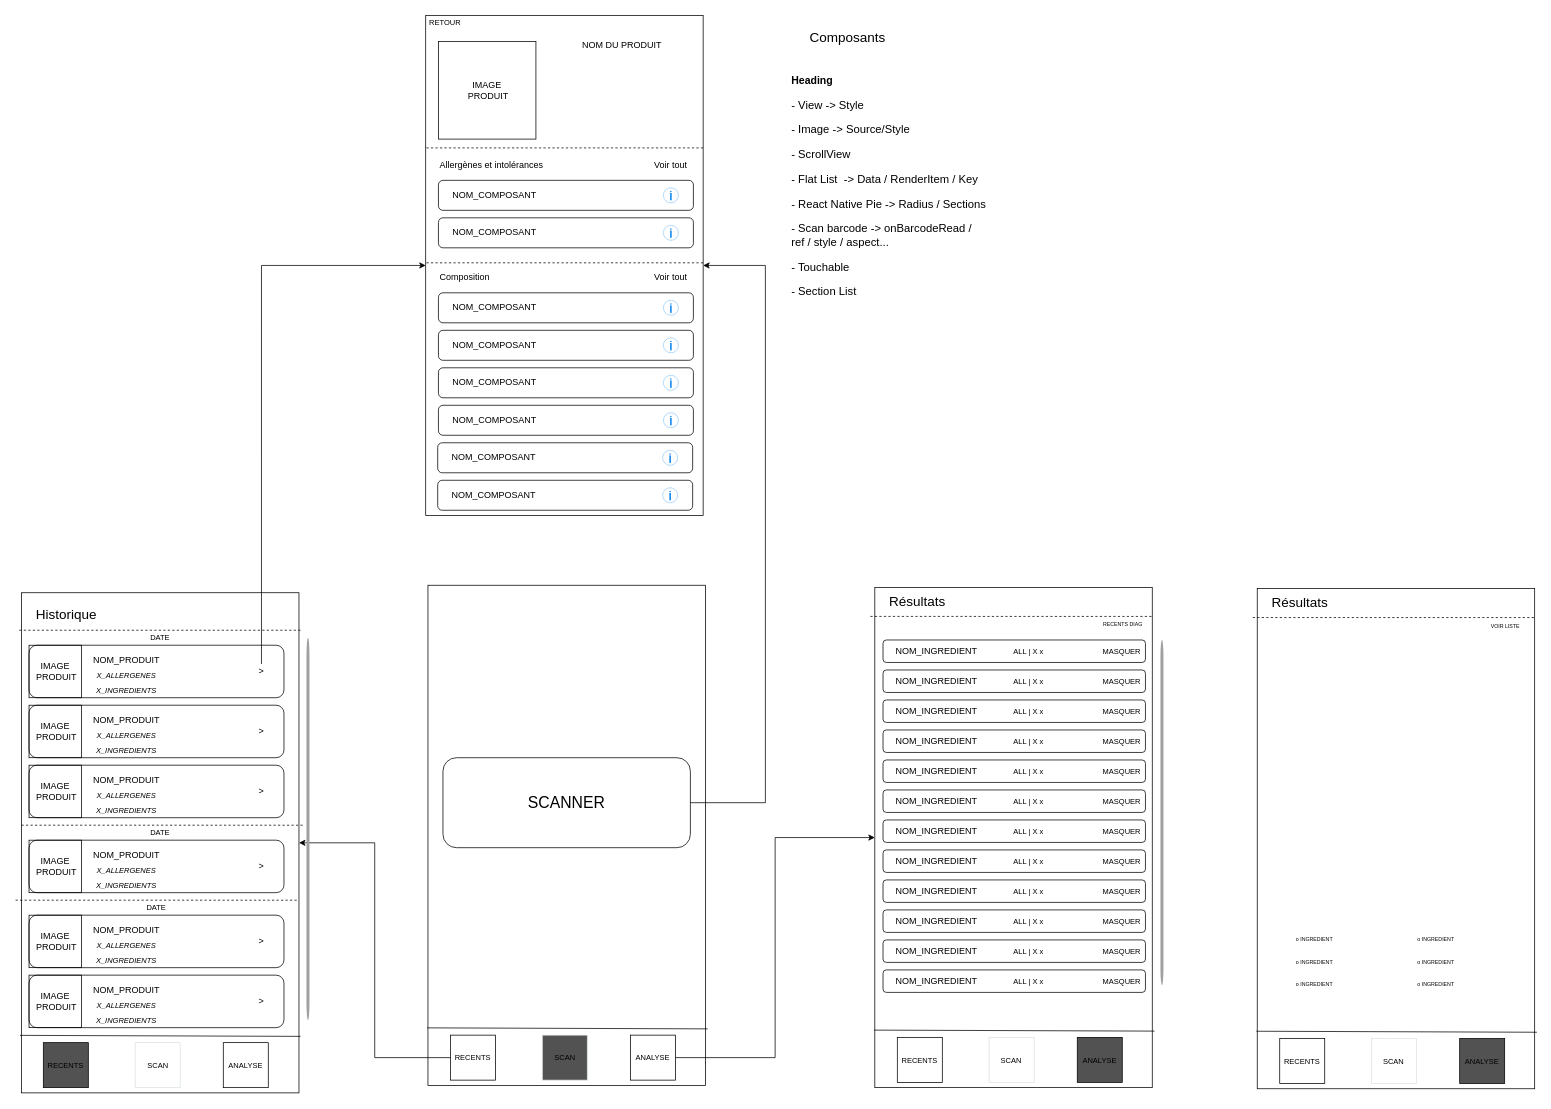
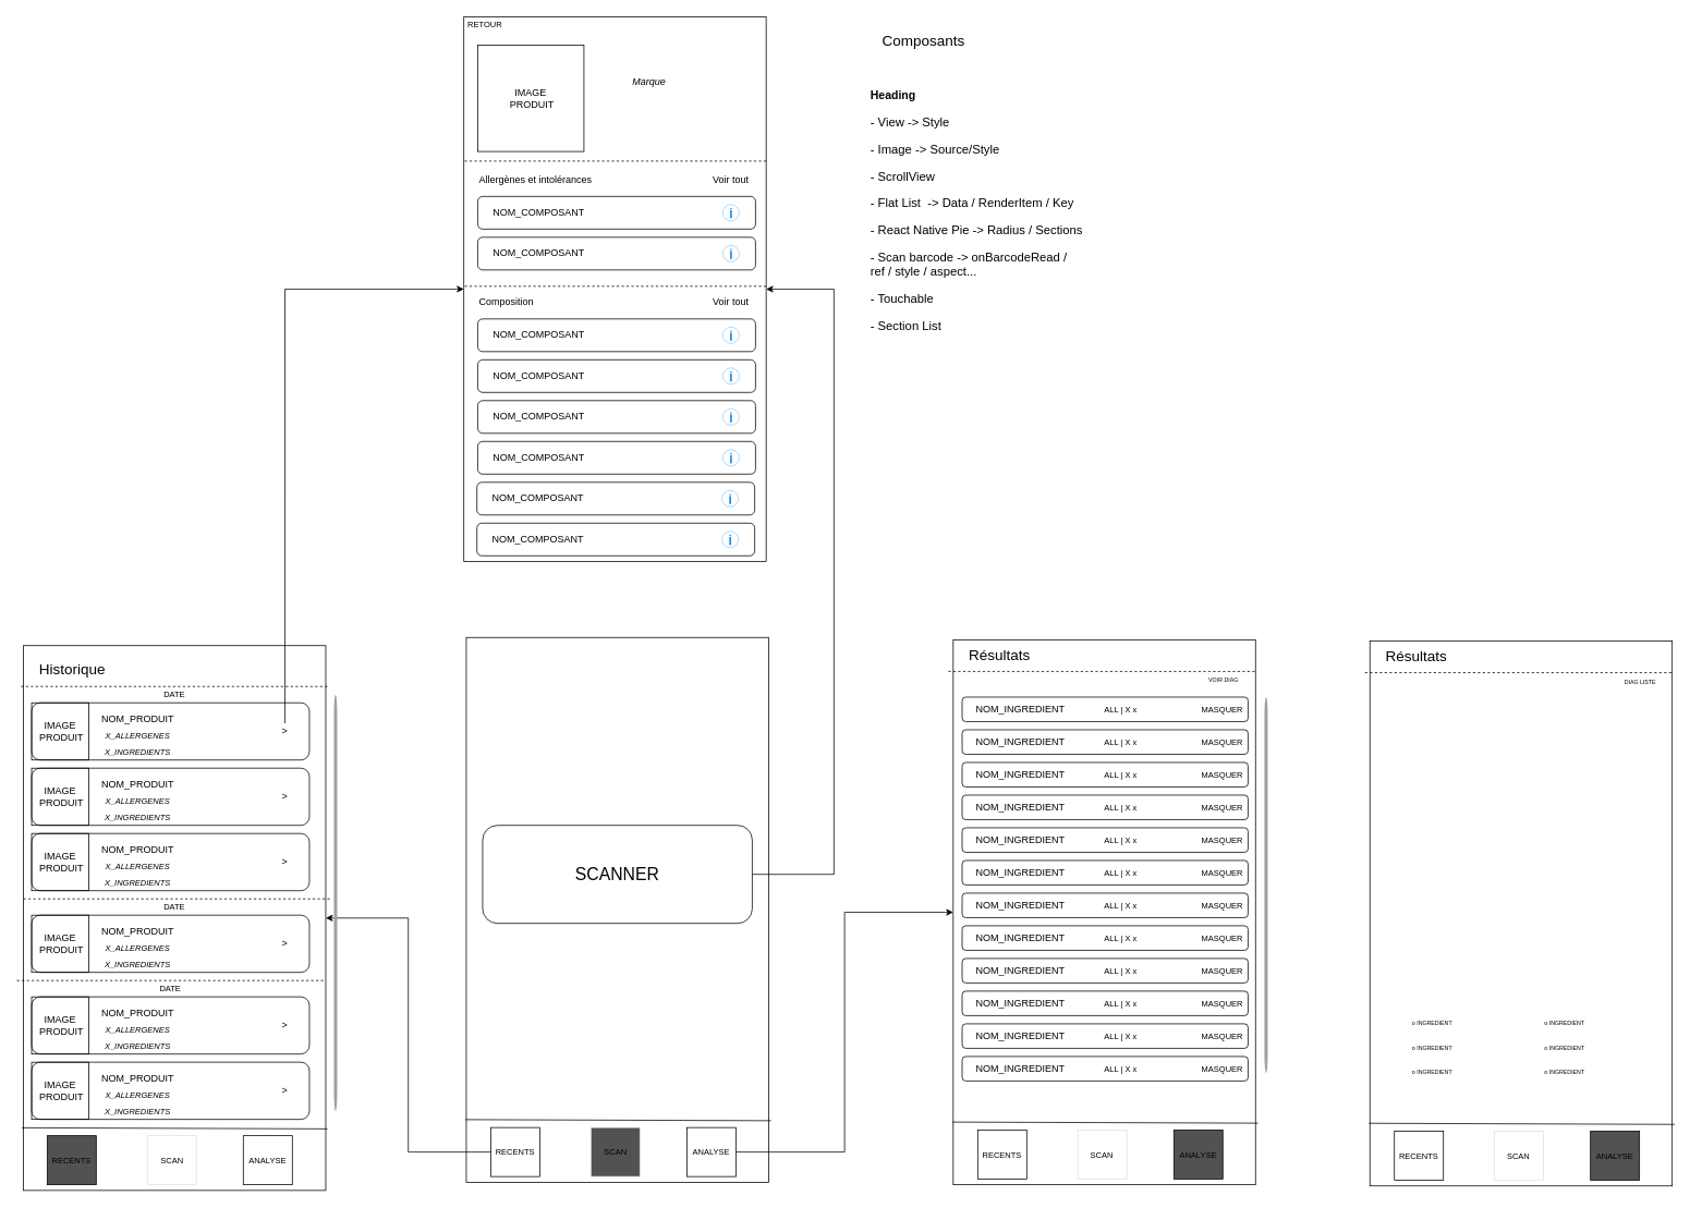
- <mxCell id="5" value="NOM DU PRODUIT" style="text;html=1;strokeColor=none;fillColor=none;align=center;verticalAlign=middle;whiteSpace=wrap;rounded=0;" parent="1" vertex="1"><mxGeometry x="754" y="50" width="150" height="20" as="geometry" /></mxCell>
+ <mxCell id="6" value="&lt;i&gt;Marque&lt;/i&gt;" style="text;html=1;strokeColor=none;fillColor=none;align=center;verticalAlign=middle;whiteSpace=wrap;rounded=0;" parent="1" vertex="1"><mxGeometry x="774" y="90" width="40" height="20" as="geometry" /></mxCell>
- <mxCell id="216" value="&lt;h1&gt;Heading&lt;/h1&gt;&lt;p style=&quot;font-size: 15px&quot;&gt;- View -&amp;gt; Style&amp;nbsp;&lt;/p&gt;&lt;p style=&quot;font-size: 15px&quot;&gt;- Image -&amp;gt; Source/Style&lt;/p&gt;&lt;p style=&quot;font-size: 15px&quot;&gt;- ScrollView&lt;span&gt;&amp;nbsp;&lt;/span&gt;&lt;/p&gt;&lt;p style=&quot;font-size: 15px&quot;&gt;- Flat List&amp;nbsp; -&amp;gt; Data / RenderItem / Key&lt;/p&gt;&lt;p style=&quot;font-size: 15px&quot;&gt;- React Native Pie -&amp;gt; Radius / Sections&lt;/p&gt;&lt;p style=&quot;font-size: 15px&quot;&gt;- Scan barcode -&amp;gt; onBarcodeRead / ref / style / aspect...&lt;/p&gt;&lt;p style=&quot;font-size: 15px&quot;&gt;- Touchable&lt;/p&gt;&lt;p style=&quot;font-size: 15px&quot;&gt;- Section List&lt;/p&gt;" style="text;html=1;strokeColor=none;fillColor=none;spacing=5;spacingTop=-20;whiteSpace=wrap;overflow=hidden;rounded=0;fontSize=7;align=left;" vertex="1" parent="1"><mxGeometry x="1050" y="100" width="270" height="320" as="geometry" /></mxCell>
+ <mxCell id="216" value="&lt;h1&gt;Heading&lt;/h1&gt;&lt;p style=&quot;font-size: 15px&quot;&gt;- View -&amp;gt; Style&amp;nbsp;&lt;/p&gt;&lt;p style=&quot;font-size: 15px&quot;&gt;- Image -&amp;gt; Source/Style&lt;/p&gt;&lt;p style=&quot;font-size: 15px&quot;&gt;- ScrollView&lt;span&gt;&amp;nbsp;&lt;/span&gt;&lt;/p&gt;&lt;p style=&quot;font-size: 15px&quot;&gt;- Flat List&amp;nbsp; -&amp;gt; Data / RenderItem / Key&lt;/p&gt;&lt;p style=&quot;font-size: 15px&quot;&gt;- React Native Pie -&amp;gt; Radius / Sections&lt;/p&gt;&lt;p style=&quot;font-size: 15px&quot;&gt;- Scan barcode -&amp;gt; onBarcodeRead / ref / style / aspect...&lt;/p&gt;&lt;p style=&quot;font-size: 15px&quot;&gt;- Touchable&lt;/p&gt;&lt;p style=&quot;font-size: 15px&quot;&gt;- Section List&lt;/p&gt;" style="text;html=1;strokeColor=none;fillColor=none;spacing=5;spacingTop=-20;whiteSpace=wrap;overflow=hidden;rounded=0;fontSize=7;align=left;" vertex="1" parent="1"><mxGeometry x="1060" y="110" width="270" height="320" as="geometry" /></mxCell>
- <mxCell id="198" value="RECENTS DIAG" style="text;html=1;strokeColor=none;fillColor=none;align=center;verticalAlign=middle;whiteSpace=wrap;rounded=0;fontSize=7;" vertex="1" parent="1"><mxGeometry x="1466.89" y="823" width="60" height="20" as="geometry" /></mxCell>
+ <mxCell id="198" value="VOIR DIAG" style="text;html=1;strokeColor=none;fillColor=none;align=center;verticalAlign=middle;whiteSpace=wrap;rounded=0;fontSize=7;" vertex="1" parent="1"><mxGeometry x="1466.89" y="823" width="60" height="20" as="geometry" /></mxCell>
- <mxCell id="202" value="VOIR LISTE" style="text;html=1;strokeColor=none;fillColor=none;align=center;verticalAlign=middle;whiteSpace=wrap;rounded=0;fontSize=7;" vertex="1" parent="1"><mxGeometry x="1976.89" y="824.5" width="60" height="20" as="geometry" /></mxCell>
+ <mxCell id="202" value="DIAG LISTE" style="text;html=1;strokeColor=none;fillColor=none;align=center;verticalAlign=middle;whiteSpace=wrap;rounded=0;fontSize=7;" vertex="1" parent="1"><mxGeometry x="1976.89" y="824.5" width="60" height="20" as="geometry" /></mxCell>
